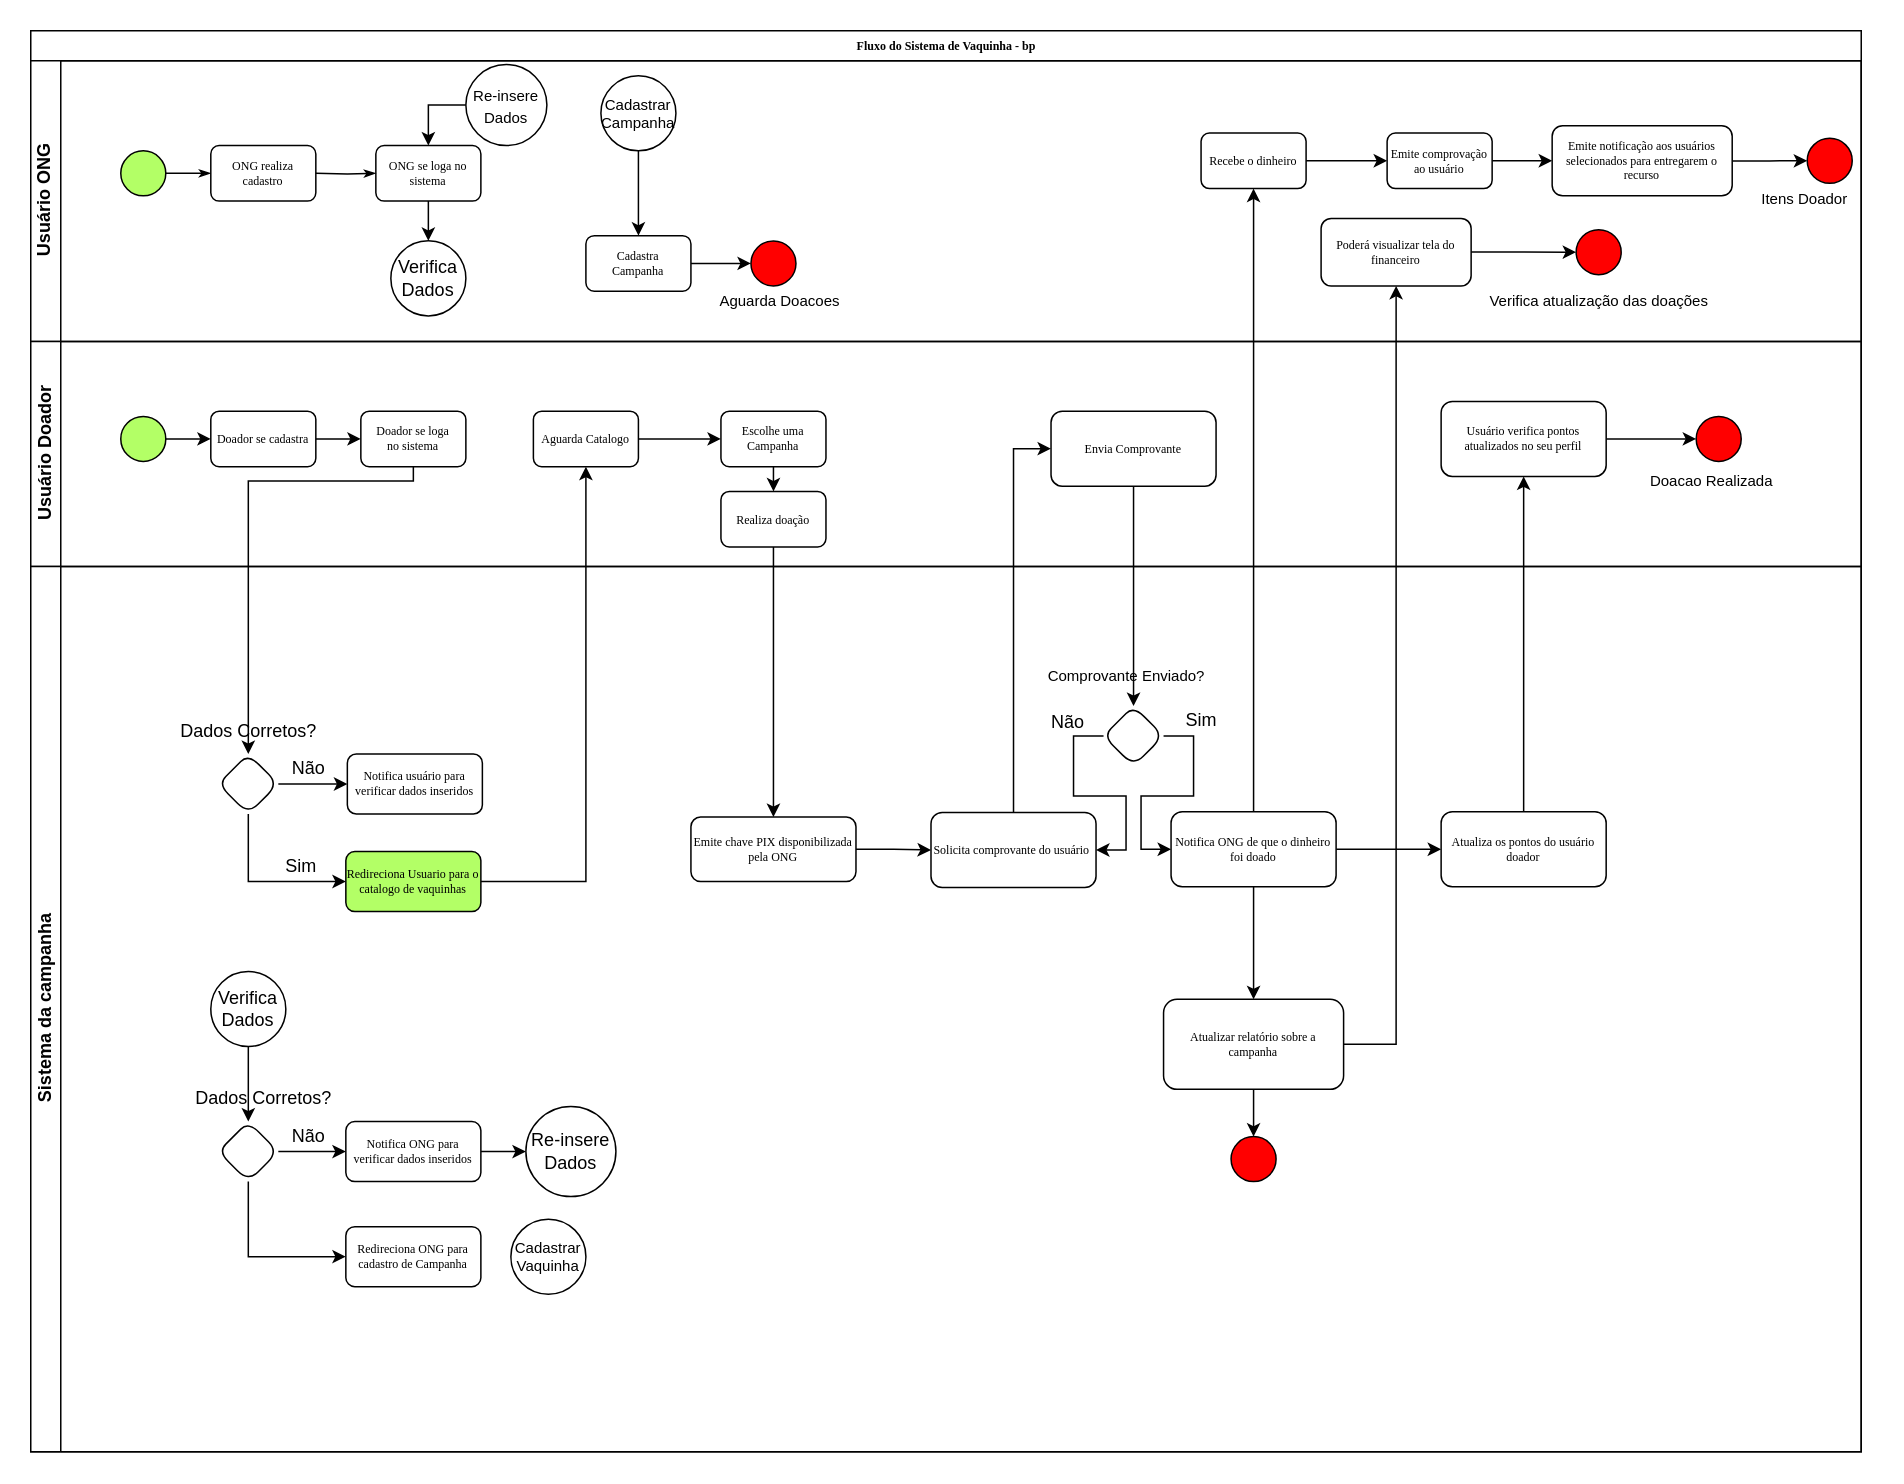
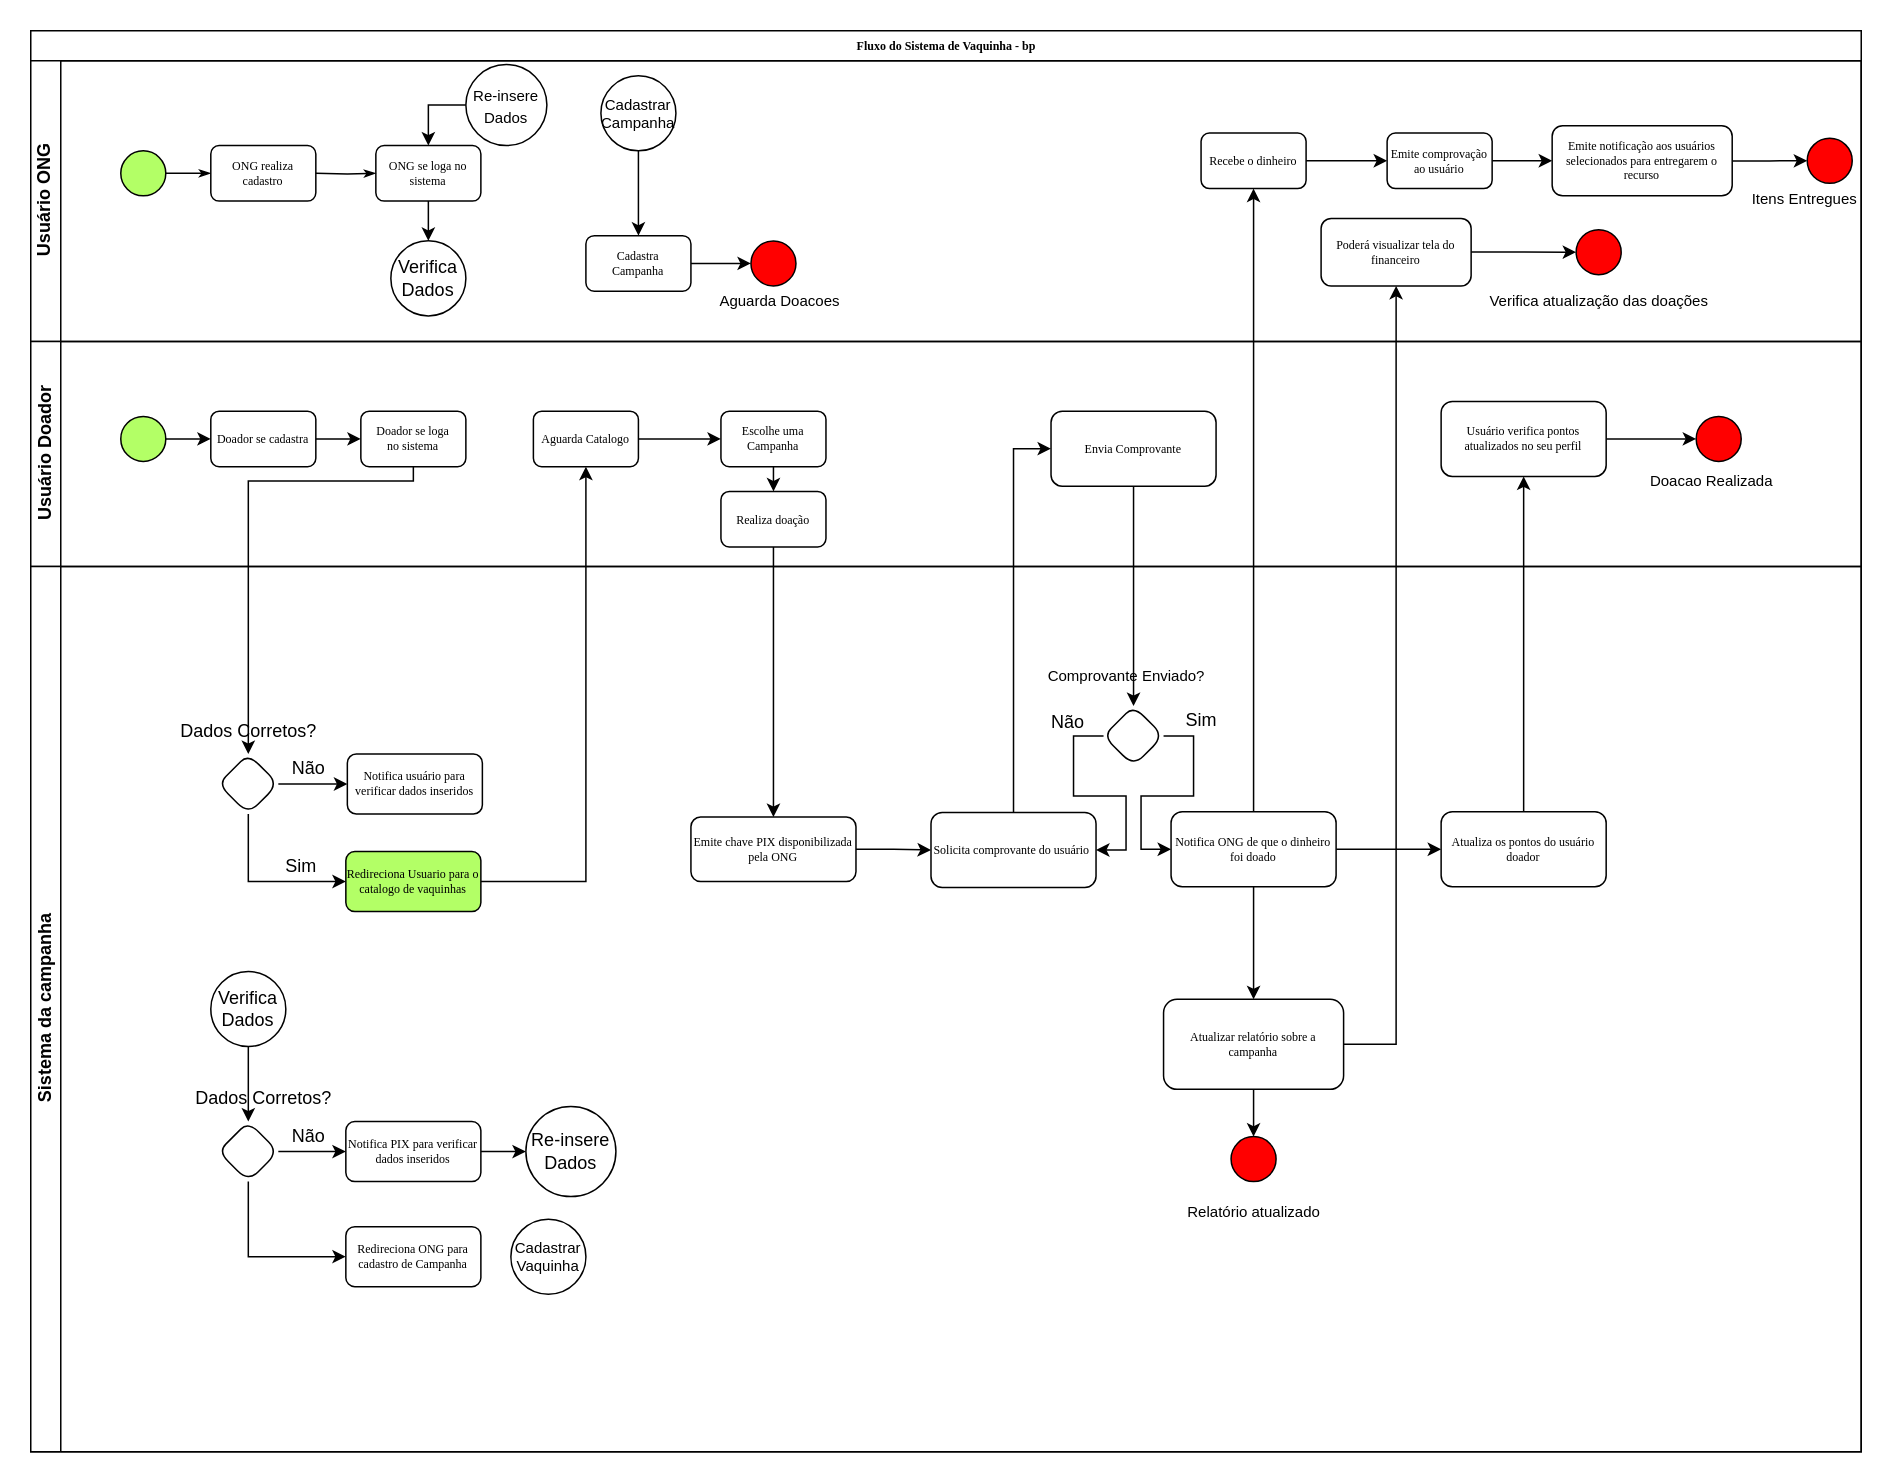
- <mxCell id="90" value="Itens Doador" style="text;html=1;align=center;verticalAlign=middle;resizable=0;points=[];autosize=1;strokeColor=none;fillColor=none;fontSize=10;" parent="1" vertex="1"><mxGeometry x="1157" y="122" width="90" height="20" as="geometry" /></mxCell>
+ <mxCell id="90" value="Itens Entregues" style="text;html=1;align=center;verticalAlign=middle;resizable=0;points=[];autosize=1;strokeColor=none;fillColor=none;fontSize=10;" parent="1" vertex="1"><mxGeometry x="1157" y="122" width="90" height="20" as="geometry" /></mxCell>
- <mxCell id="67" value="Notifica ONG para verificar dados inseridos" style="whiteSpace=wrap;html=1;fontSize=8;fontFamily=Verdana;rounded=1;shadow=0;labelBackgroundColor=none;strokeWidth=1;" parent="48" vertex="1"><mxGeometry x="210" y="370" width="90" height="40" as="geometry" /></mxCell>
+ <mxCell id="67" value="Notifica PIX para verificar dados inseridos" style="whiteSpace=wrap;html=1;fontSize=8;fontFamily=Verdana;rounded=1;shadow=0;labelBackgroundColor=none;strokeWidth=1;" parent="48" vertex="1"><mxGeometry x="210" y="370" width="90" height="40" as="geometry" /></mxCell>
+ <mxCell id="85" value="Relatório atualizado" style="text;html=1;align=center;verticalAlign=middle;resizable=0;points=[];autosize=1;strokeColor=none;fillColor=none;fontSize=10;" parent="48" vertex="1"><mxGeometry x="765" y="420" width="100" height="20" as="geometry" /></mxCell>
